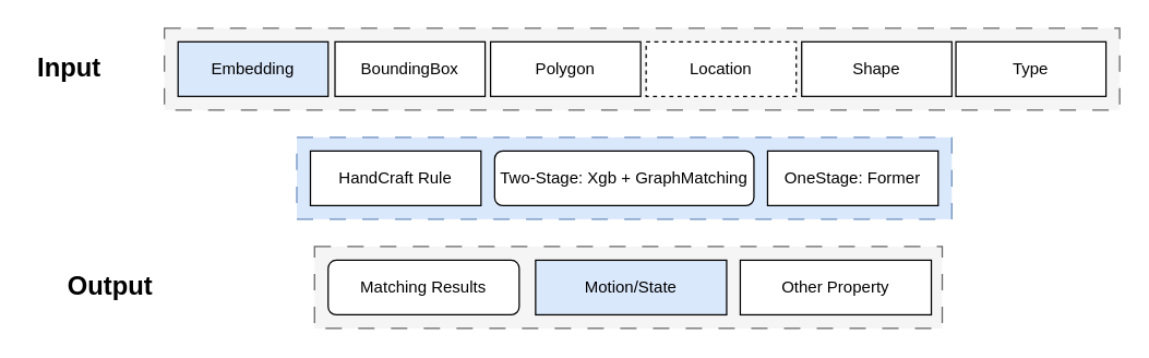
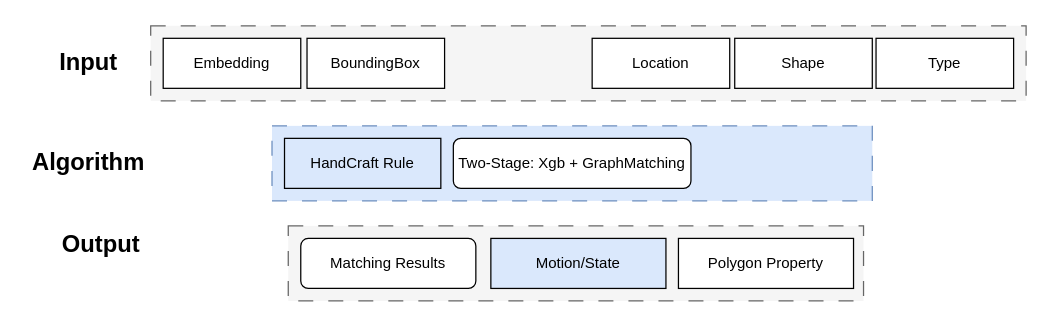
- <mxCell id="10" value="&lt;font style=&quot;font-size: 19px;&quot;&gt;Input&lt;/font&gt;" style="text;html=1;align=center;verticalAlign=middle;resizable=0;points=[];autosize=1;strokeColor=none;fillColor=none;fontStyle=1;fontSize=17;" vertex="1" parent="1"><mxGeometry x="15" y="30" width="70" height="40" as="geometry" /></mxCell>
+ <mxCell id="10" value="&lt;font style=&quot;font-size: 19px;&quot;&gt;Input&lt;/font&gt;" style="text;html=1;align=center;verticalAlign=middle;resizable=0;points=[];autosize=1;strokeColor=none;fillColor=none;fontStyle=1;fontSize=17;" vertex="1" parent="1"><mxGeometry x="35" y="30" width="70" height="40" as="geometry" /></mxCell>
- <mxCell id="5" value="Embedding" style="rounded=0;whiteSpace=wrap;html=1;fillColor=#dae8fc;" vertex="1" parent="1"><mxGeometry x="130" y="30" width="110" height="40" as="geometry" /></mxCell>
+ <mxCell id="5" value="Embedding" style="rounded=0;whiteSpace=wrap;html=1;" vertex="1" parent="1"><mxGeometry x="130" y="30" width="110" height="40" as="geometry" /></mxCell>
- <mxCell id="11" value="Polygon" style="rounded=0;whiteSpace=wrap;html=1;" vertex="1" parent="1"><mxGeometry x="359" y="30" width="110" height="40" as="geometry" /></mxCell>
- <mxCell id="7" value="Location" style="rounded=0;whiteSpace=wrap;html=1;dashed=1;" vertex="1" parent="1"><mxGeometry x="473" y="30" width="110" height="40" as="geometry" /></mxCell>
+ <mxCell id="7" value="Location" style="rounded=0;whiteSpace=wrap;html=1;" vertex="1" parent="1"><mxGeometry x="473" y="30" width="110" height="40" as="geometry" /></mxCell>
+ <mxCell id="12" value="&lt;font style=&quot;font-size: 19px;&quot;&gt;Algorithm&lt;/font&gt;" style="text;html=1;align=center;verticalAlign=middle;resizable=0;points=[];autosize=1;strokeColor=none;fillColor=none;fontStyle=1;fontSize=17;" vertex="1" parent="1"><mxGeometry x="20" y="110" width="100" height="40" as="geometry" /></mxCell>
- <mxCell id="15" value="HandCraft Rule" style="rounded=0;whiteSpace=wrap;html=1;" vertex="1" parent="1"><mxGeometry x="227" y="110" width="125" height="40" as="geometry" /></mxCell>
+ <mxCell id="15" value="HandCraft Rule" style="rounded=0;whiteSpace=wrap;html=1;fillColor=#dae8fc;" vertex="1" parent="1"><mxGeometry x="227" y="110" width="125" height="40" as="geometry" /></mxCell>
- <mxCell id="13" value="OneStage: Former" style="rounded=0;whiteSpace=wrap;html=1;" vertex="1" parent="1"><mxGeometry x="562" y="110" width="125" height="40" as="geometry" /></mxCell>
- <mxCell id="16" value="&lt;font style=&quot;font-size: 19px;&quot;&gt;Output&lt;/font&gt;" style="text;html=1;align=center;verticalAlign=middle;resizable=0;points=[];autosize=1;strokeColor=none;fillColor=none;fontStyle=1;fontSize=17;" vertex="1" parent="1"><mxGeometry x="40" y="190" width="80" height="40" as="geometry" /></mxCell>
+ <mxCell id="16" value="&lt;font style=&quot;font-size: 19px;&quot;&gt;Output&lt;/font&gt;" style="text;html=1;align=center;verticalAlign=middle;resizable=0;points=[];autosize=1;strokeColor=none;fillColor=none;fontStyle=1;fontSize=17;" vertex="1" parent="1"><mxGeometry x="40" y="175" width="80" height="40" as="geometry" /></mxCell>
- <mxCell id="19" value="Other Property" style="rounded=0;whiteSpace=wrap;html=1;" vertex="1" parent="1"><mxGeometry x="542" y="190" width="140" height="40" as="geometry" /></mxCell>
+ <mxCell id="19" value="Polygon Property" style="rounded=0;whiteSpace=wrap;html=1;" vertex="1" parent="1"><mxGeometry x="542" y="190" width="140" height="40" as="geometry" /></mxCell>
